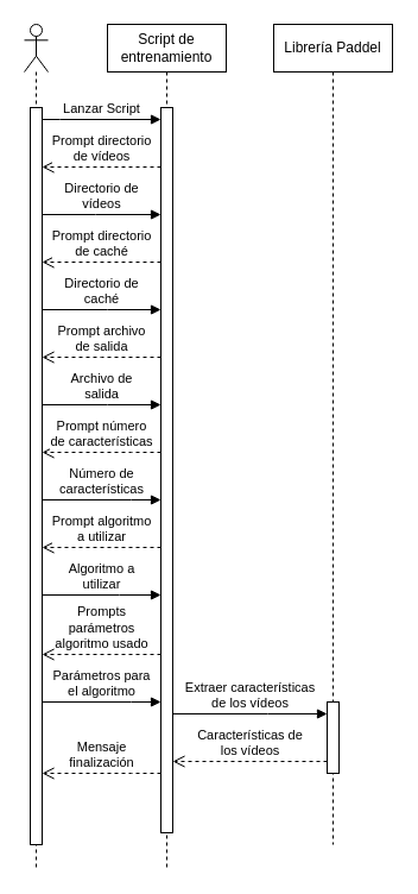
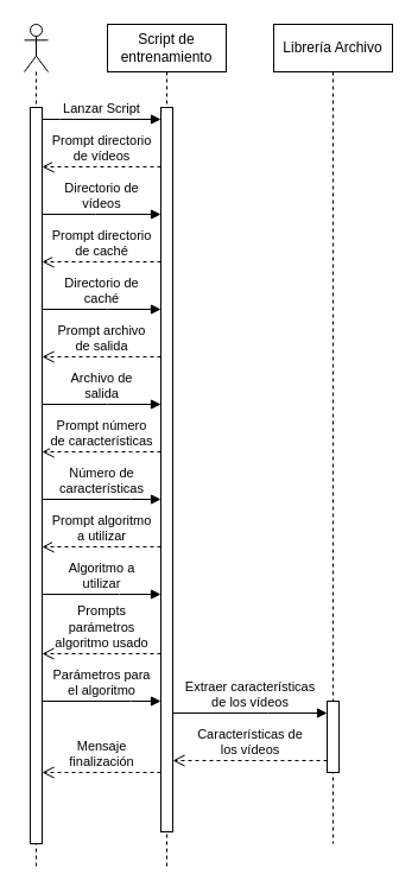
- <mxCell id="7" value="Librería Paddel" style="shape=umlLifeline;perimeter=lifelinePerimeter;whiteSpace=wrap;html=1;container=1;dropTarget=0;collapsible=0;recursiveResize=0;outlineConnect=0;portConstraint=eastwest;newEdgeStyle={&quot;edgeStyle&quot;:&quot;elbowEdgeStyle&quot;,&quot;elbow&quot;:&quot;vertical&quot;,&quot;curved&quot;:0,&quot;rounded&quot;:0};" parent="1" vertex="1"><mxGeometry x="230" y="20" width="100" height="690" as="geometry" /></mxCell>
+ <mxCell id="7" value="Librería Archivo" style="shape=umlLifeline;perimeter=lifelinePerimeter;whiteSpace=wrap;html=1;container=1;dropTarget=0;collapsible=0;recursiveResize=0;outlineConnect=0;portConstraint=eastwest;newEdgeStyle={&quot;edgeStyle&quot;:&quot;elbowEdgeStyle&quot;,&quot;elbow&quot;:&quot;vertical&quot;,&quot;curved&quot;:0,&quot;rounded&quot;:0};" parent="1" vertex="1"><mxGeometry x="230" y="20" width="100" height="690" as="geometry" /></mxCell>
